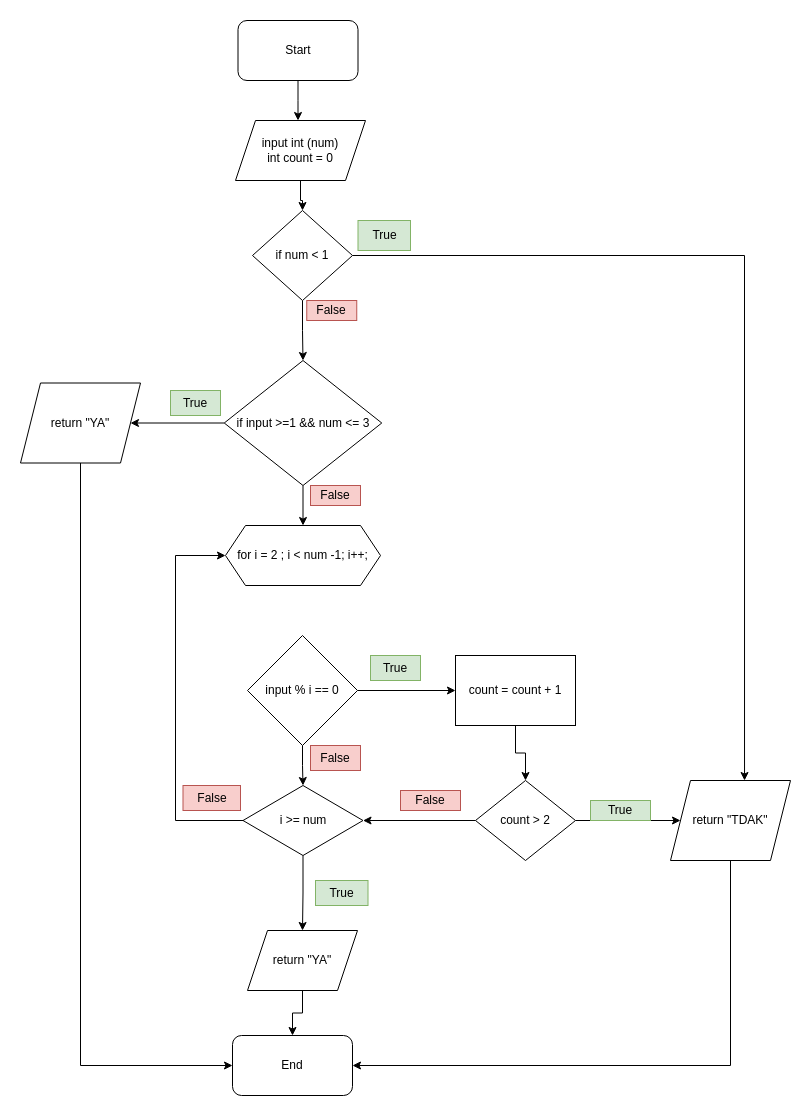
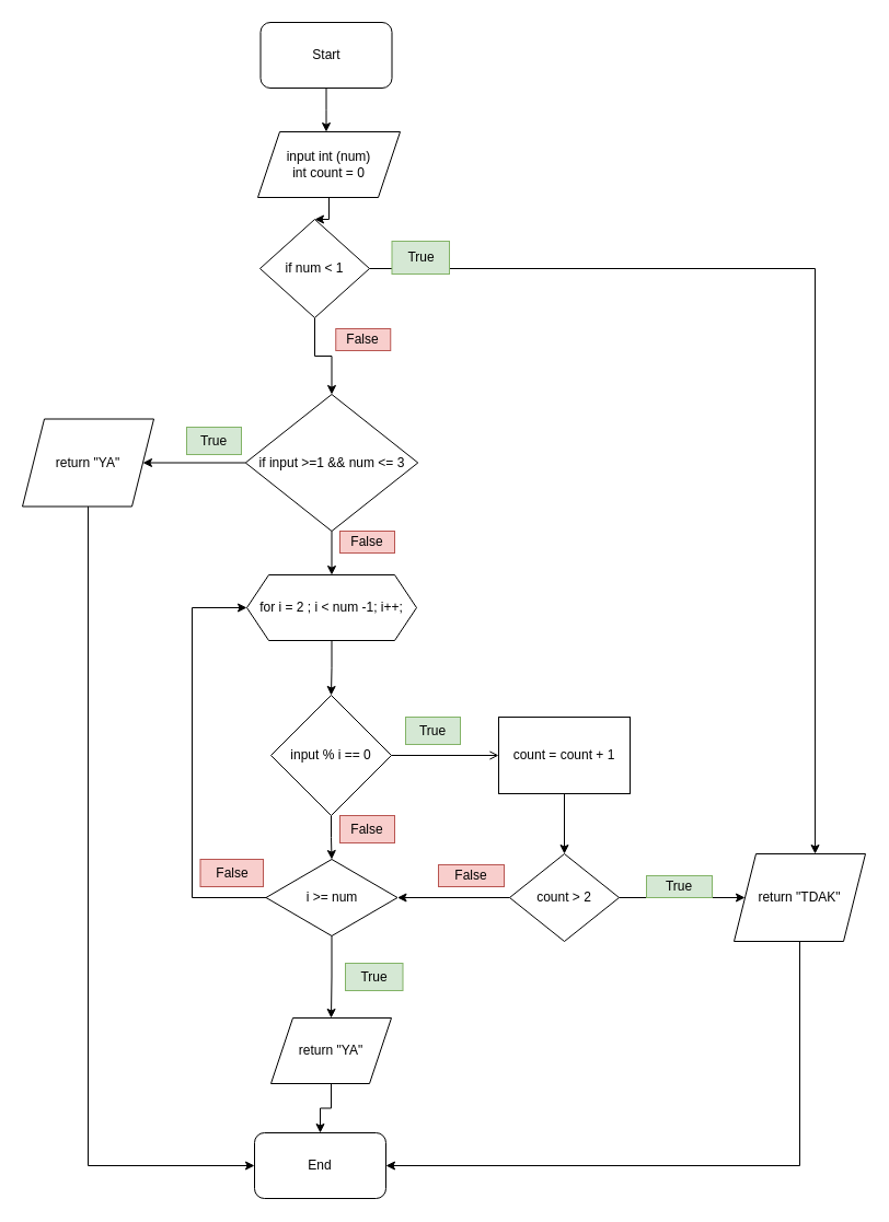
- <mxCell id="39" value="if num &amp;lt; 1" style="rhombus;whiteSpace=wrap;html=1;" parent="1" vertex="1"><mxGeometry x="252" y="210" width="100" height="90" as="geometry" /></mxCell>
+ <mxCell id="39" value="if num &amp;lt; 1" style="rhombus;whiteSpace=wrap;html=1;" parent="1" vertex="1"><mxGeometry x="237" y="200" width="100" height="90" as="geometry" /></mxCell>
+ <mxCell id="6" style="edgeStyle=orthogonalEdgeStyle;rounded=0;orthogonalLoop=1;jettySize=auto;html=1;exitX=0.5;exitY=1;exitDx=0;exitDy=0;entryX=0.5;entryY=0;entryDx=0;entryDy=0;" parent="1" source="7" target="17" edge="1"><mxGeometry relative="1" as="geometry" /></mxCell>
- <mxCell id="15" style="edgeStyle=orthogonalEdgeStyle;rounded=0;orthogonalLoop=1;jettySize=auto;html=1;exitX=1;exitY=0.5;exitDx=0;exitDy=0;entryX=0;entryY=0.5;entryDx=0;entryDy=0;" parent="1" source="17" target="19" edge="1"><mxGeometry relative="1" as="geometry" /></mxCell>
+ <mxCell id="15" style="edgeStyle=orthogonalEdgeStyle;rounded=0;orthogonalLoop=1;jettySize=auto;html=1;exitX=1;exitY=0.5;exitDx=0;exitDy=0;entryX=0;entryY=0.5;entryDx=0;entryDy=0;endArrow=open;" parent="1" source="17" target="19" edge="1"><mxGeometry relative="1" as="geometry" /></mxCell>
- <mxCell id="22" value="count &amp;gt; 2" style="rhombus;whiteSpace=wrap;html=1;" parent="1" vertex="1"><mxGeometry x="475" y="780" width="100" height="80" as="geometry" /></mxCell>
+ <mxCell id="22" value="count &amp;gt; 2" style="rhombus;whiteSpace=wrap;html=1;" parent="1" vertex="1"><mxGeometry x="465" y="780" width="100" height="80" as="geometry" /></mxCell>
